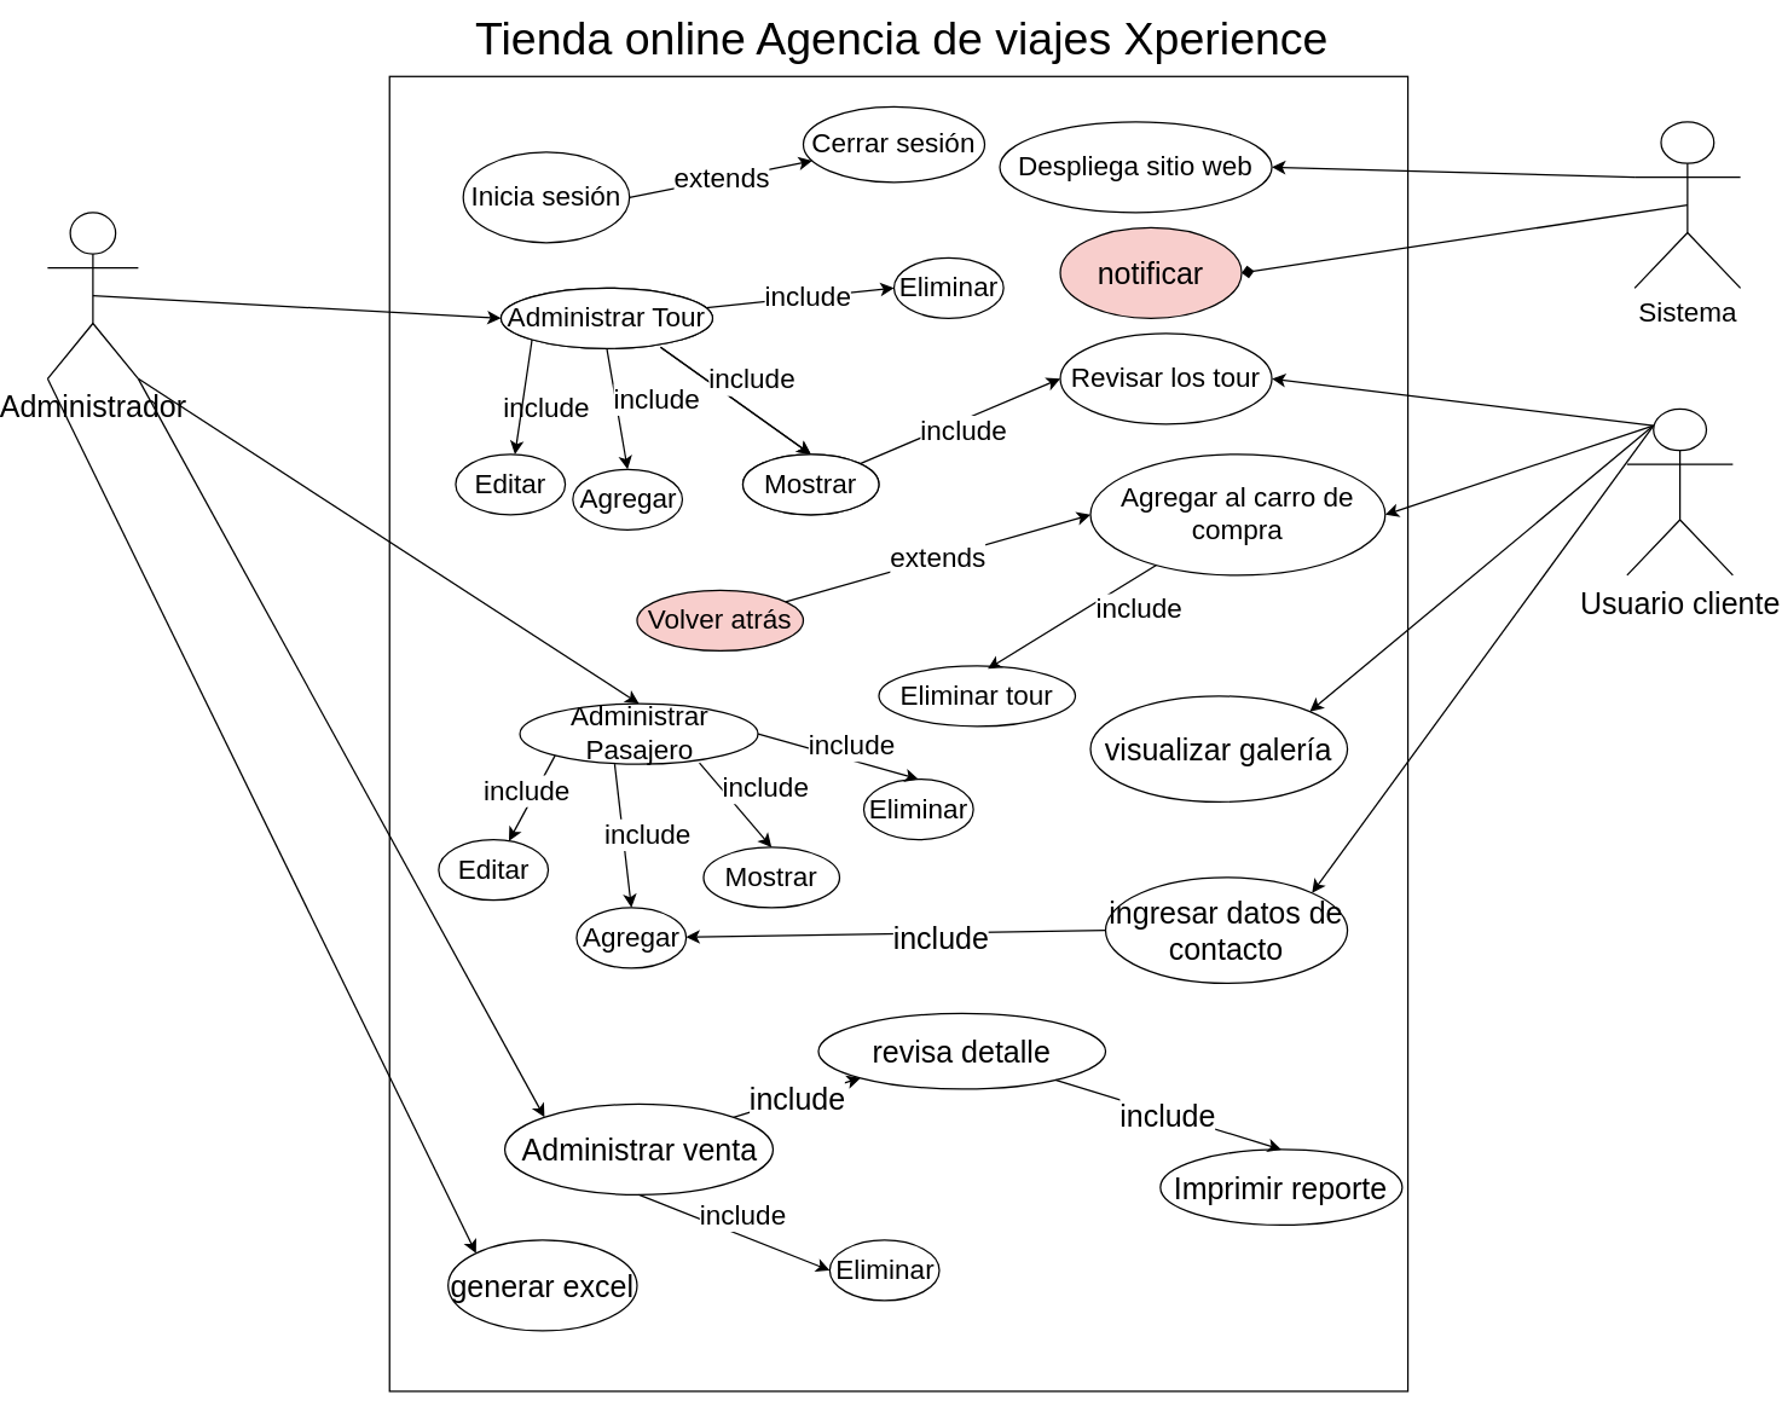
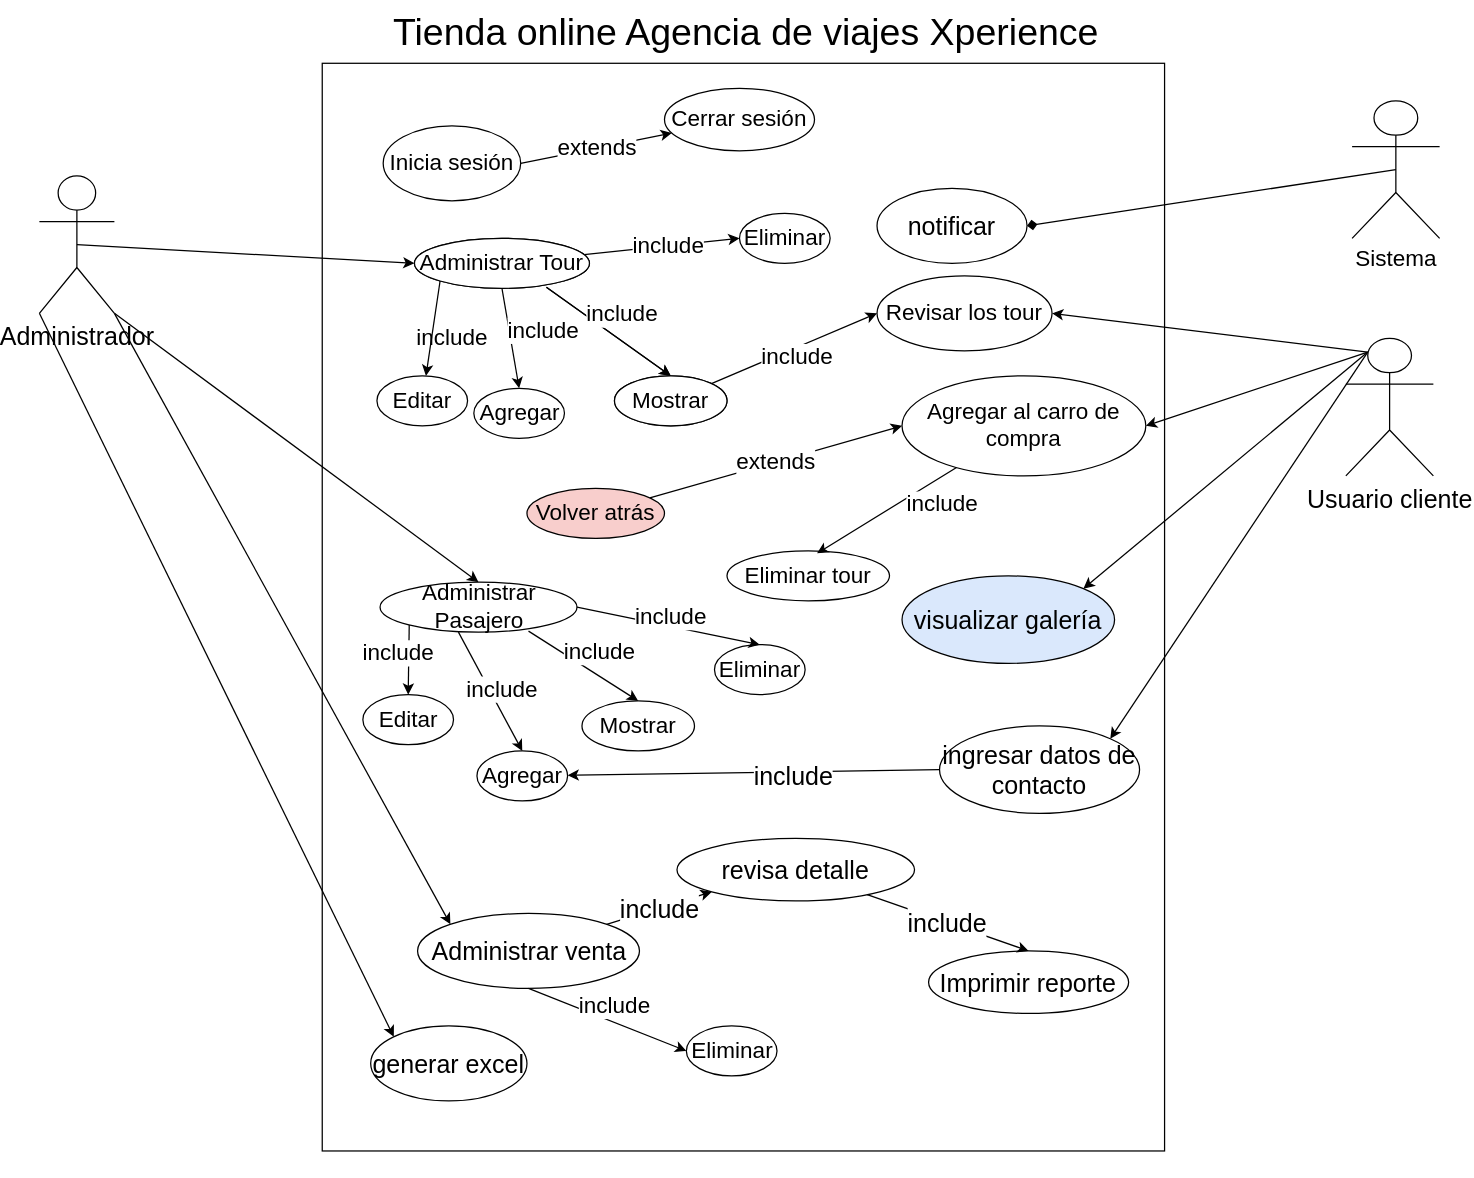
- <mxCell id="21" value="Despliega sitio web" style="ellipse;whiteSpace=wrap;html=1;fontSize=18;" parent="1" vertex="1"><mxGeometry x="650" y="80" width="180" height="60" as="geometry" /></mxCell>
- <mxCell id="60" value="" style="endArrow=classic;html=1;rounded=0;fontSize=20;exitX=0;exitY=0.333;exitDx=0;exitDy=0;exitPerimeter=0;entryX=1;entryY=0.5;entryDx=0;entryDy=0;" parent="1" source="22" target="21" edge="1"><mxGeometry width="50" height="50" relative="1" as="geometry"><mxPoint x="600" y="460" as="sourcePoint" /><mxPoint x="980" y="190" as="targetPoint" /></mxGeometry></mxCell>
- <mxCell id="70" value="notificar" style="ellipse;whiteSpace=wrap;html=1;fontSize=20;fillColor=#f8cecc;" parent="1" vertex="1"><mxGeometry x="690" y="150" width="120" height="60" as="geometry" /></mxCell>
+ <mxCell id="70" value="notificar" style="ellipse;whiteSpace=wrap;html=1;fontSize=20;" parent="1" vertex="1"><mxGeometry x="690" y="150" width="120" height="60" as="geometry" /></mxCell>
- <mxCell id="40" value="Administrar Pasajero" style="ellipse;whiteSpace=wrap;html=1;fontSize=18;" parent="1" vertex="1"><mxGeometry x="332.5" y="465" width="157.5" height="40" as="geometry" /></mxCell>
+ <mxCell id="40" value="Administrar Pasajero" style="ellipse;whiteSpace=wrap;html=1;fontSize=18;" parent="1" vertex="1"><mxGeometry x="292.5" y="465" width="157.5" height="40" as="geometry" /></mxCell>
- <mxCell id="59" value="visualizar galería" style="ellipse;whiteSpace=wrap;html=1;fontSize=20;" parent="1" vertex="1"><mxGeometry x="710" y="460" width="170" height="70" as="geometry" /></mxCell>
+ <mxCell id="59" value="visualizar galería" style="ellipse;whiteSpace=wrap;html=1;fontSize=20;fillColor=#dae8fc;" parent="1" vertex="1"><mxGeometry x="710" y="460" width="170" height="70" as="geometry" /></mxCell>
- <mxCell id="64" value="ingresar datos de contacto" style="ellipse;whiteSpace=wrap;html=1;fontSize=20;" parent="1" vertex="1"><mxGeometry x="720" y="580" width="160" height="70" as="geometry" /></mxCell>
+ <mxCell id="64" value="ingresar datos de contacto" style="ellipse;whiteSpace=wrap;html=1;fontSize=20;" parent="1" vertex="1"><mxGeometry x="740" y="580" width="160" height="70" as="geometry" /></mxCell>
- <mxCell id="68" value="Imprimir reporte" style="ellipse;whiteSpace=wrap;html=1;fontSize=20;" parent="1" vertex="1"><mxGeometry x="756.25" y="760" width="160" height="50" as="geometry" /></mxCell>
+ <mxCell id="68" value="Imprimir reporte" style="ellipse;whiteSpace=wrap;html=1;fontSize=20;" parent="1" vertex="1"><mxGeometry x="731.25" y="760" width="160" height="50" as="geometry" /></mxCell>
